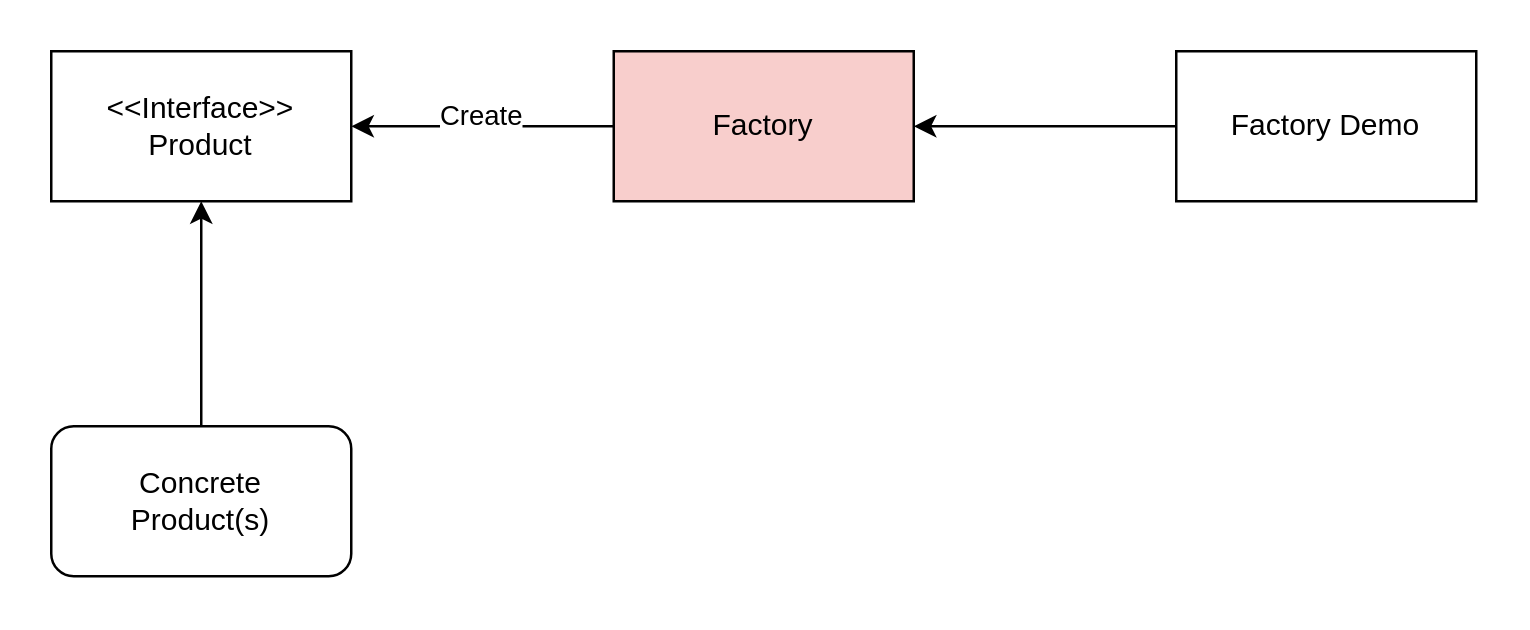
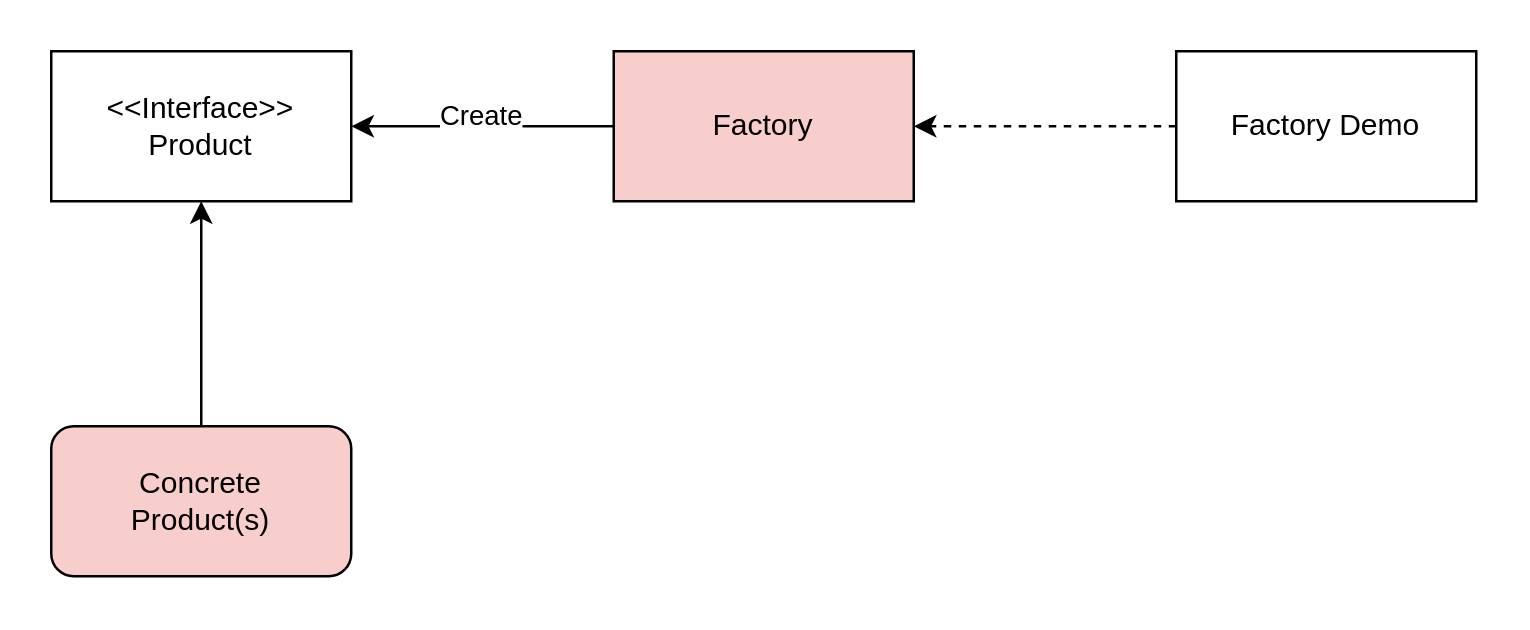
- <mxCell id="8" value="" style="edgeStyle=orthogonalEdgeStyle;rounded=0;orthogonalLoop=1;jettySize=auto;html=1;" edge="1" parent="1" source="9" target="7"><mxGeometry relative="1" as="geometry" /></mxCell>
+ <mxCell id="8" value="" style="edgeStyle=orthogonalEdgeStyle;rounded=0;orthogonalLoop=1;jettySize=auto;html=1;dashed=1;" edge="1" parent="1" source="9" target="7"><mxGeometry relative="1" as="geometry" /></mxCell>
- <mxCell id="3" value="Concrete&lt;div&gt;Product(s)&lt;/div&gt;" style="rounded=1;whiteSpace=wrap;html=1;" vertex="1" parent="1"><mxGeometry x="20" y="170" width="120" height="60" as="geometry" /></mxCell>
+ <mxCell id="3" value="Concrete&lt;div&gt;Product(s)&lt;/div&gt;" style="rounded=1;whiteSpace=wrap;html=1;fillColor=#f8cecc;" vertex="1" parent="1"><mxGeometry x="20" y="170" width="120" height="60" as="geometry" /></mxCell>
